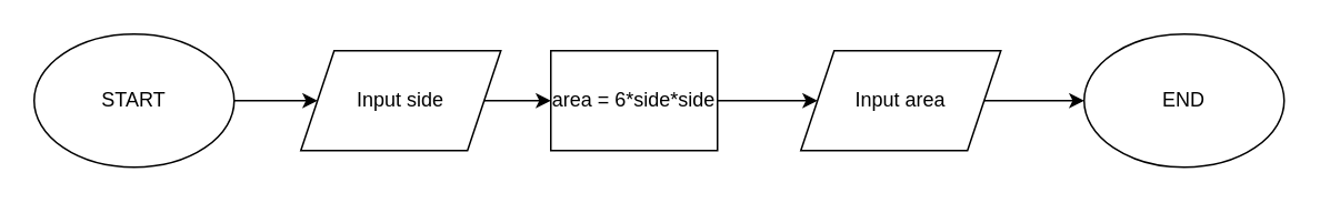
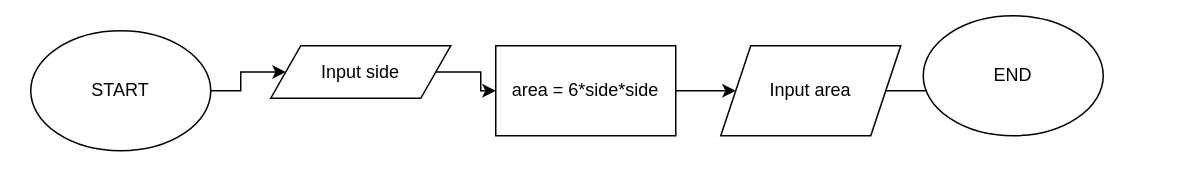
- <mxCell id="5" value="Input side" style="shape=parallelogram;perimeter=parallelogramPerimeter;whiteSpace=wrap;html=1;fixedSize=1;" vertex="1" parent="1"><mxGeometry x="180" y="30" width="120" height="60" as="geometry" /></mxCell>
+ <mxCell id="5" value="Input side" style="shape=parallelogram;perimeter=parallelogramPerimeter;whiteSpace=wrap;html=1;fixedSize=1;" vertex="1" parent="1"><mxGeometry x="180" y="30" width="120" height="35" as="geometry" /></mxCell>
- <mxCell id="7" value="area = 6*side*side" style="rounded=0;whiteSpace=wrap;html=1;" vertex="1" parent="1"><mxGeometry x="330" y="30" width="100" height="60" as="geometry" /></mxCell>
+ <mxCell id="7" value="area = 6*side*side" style="rounded=0;whiteSpace=wrap;html=1;" vertex="1" parent="1"><mxGeometry x="330" y="30" width="120" height="60" as="geometry" /></mxCell>
- <mxCell id="10" value="END" style="ellipse;whiteSpace=wrap;html=1;" vertex="1" parent="1"><mxGeometry x="650" y="20" width="120" height="80" as="geometry" /></mxCell>
+ <mxCell id="10" value="END" style="ellipse;whiteSpace=wrap;html=1;" vertex="1" parent="1"><mxGeometry x="615" y="10" width="120" height="80" as="geometry" /></mxCell>
